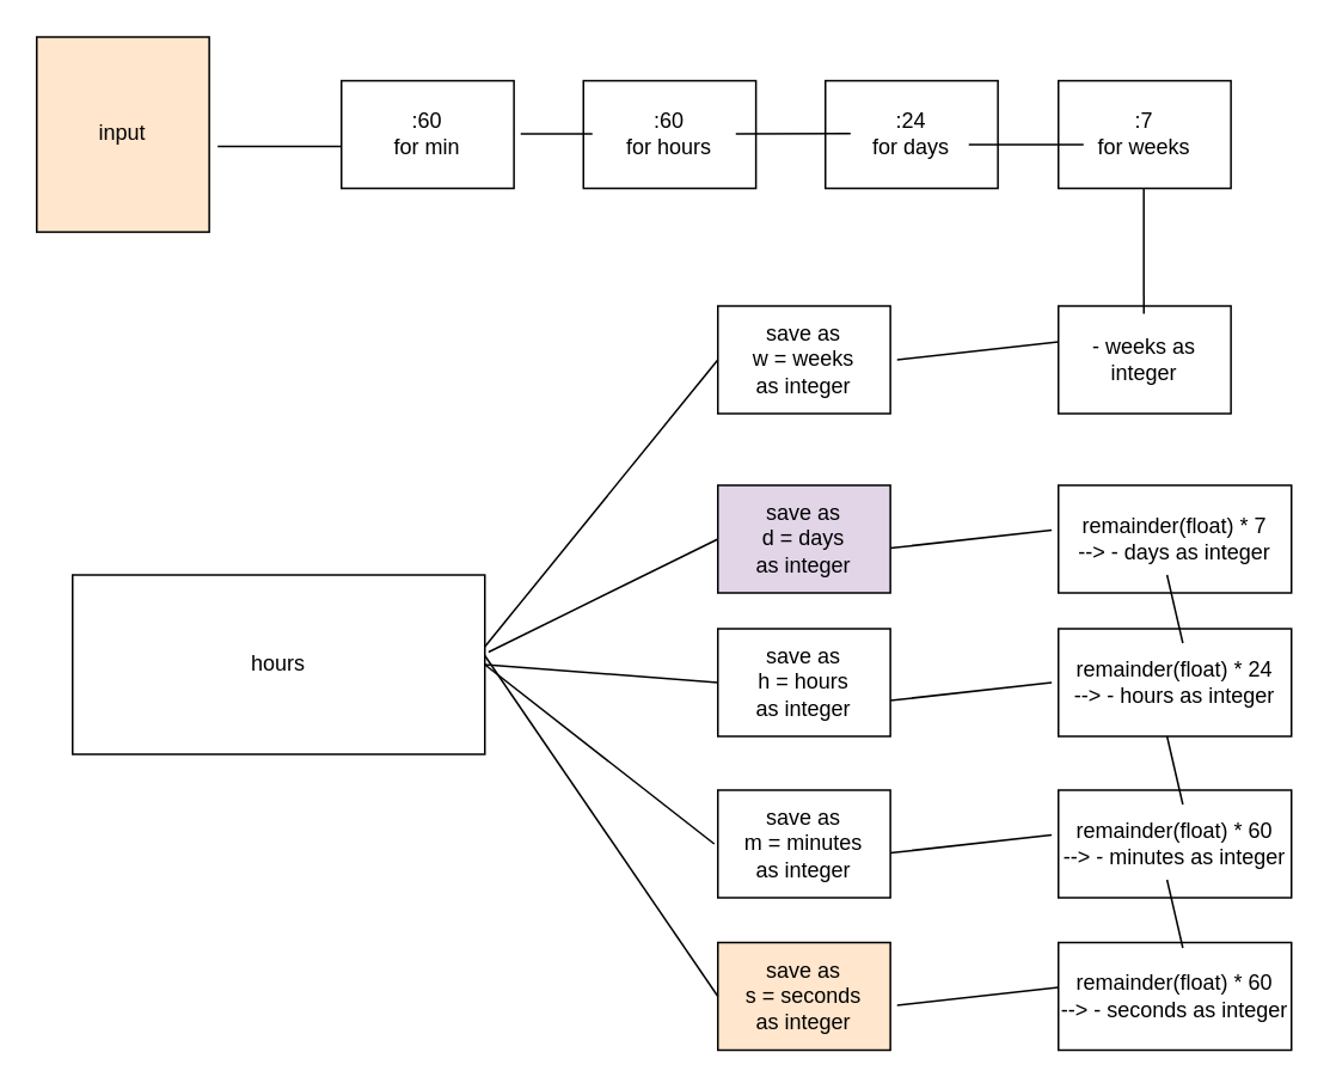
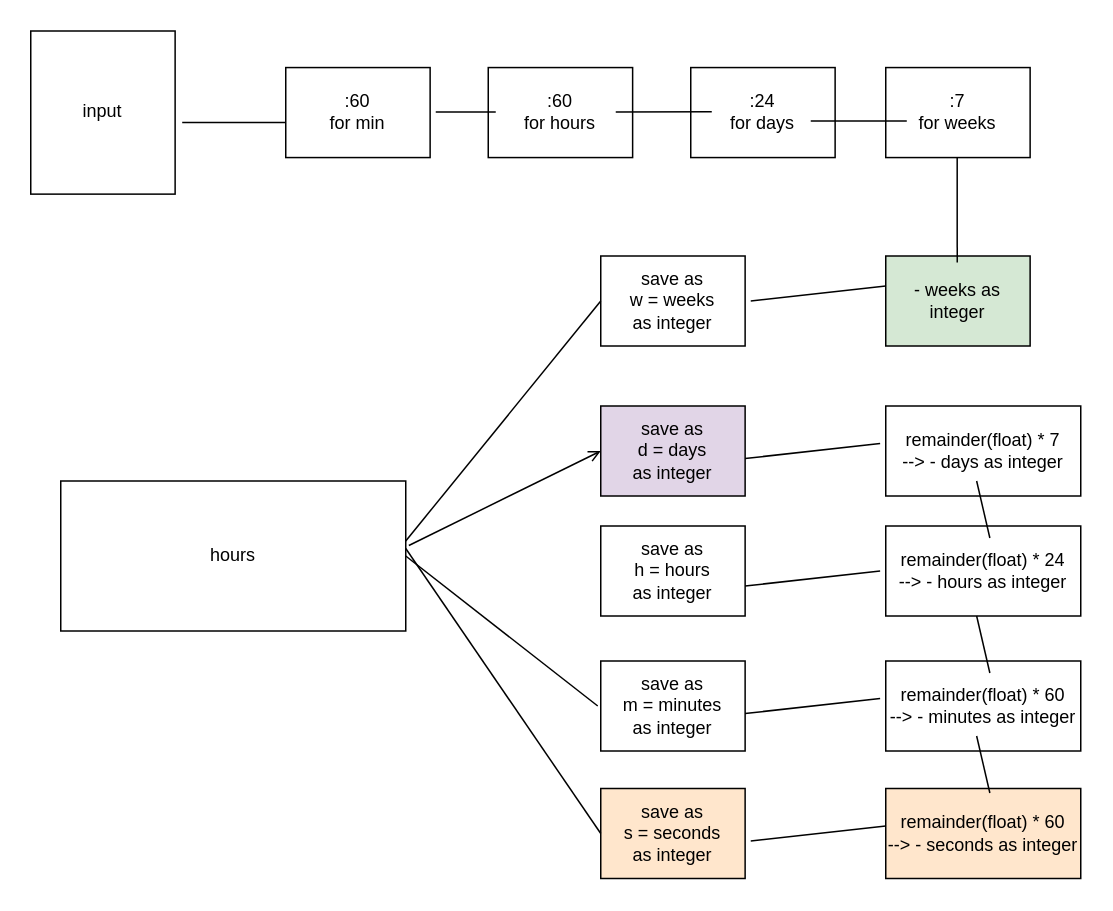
- <mxCell id="2" value="input&lt;br&gt;" style="rounded=0;whiteSpace=wrap;html=1;rotation=0;fillColor=#ffe6cc;" vertex="1" parent="1"><mxGeometry x="20" y="20" width="96.25" height="108.75" as="geometry" /></mxCell>
+ <mxCell id="2" value="input&lt;br&gt;" style="rounded=0;whiteSpace=wrap;html=1;rotation=0;" vertex="1" parent="1"><mxGeometry x="20" y="20" width="96.25" height="108.75" as="geometry" /></mxCell>
- <mxCell id="7" value="- weeks as&lt;br&gt;integer" style="rounded=0;whiteSpace=wrap;html=1;rotation=0;" vertex="1" parent="1"><mxGeometry x="590" y="170" width="96.25" height="60" as="geometry" /></mxCell>
+ <mxCell id="7" value="- weeks as&lt;br&gt;integer" style="rounded=0;whiteSpace=wrap;html=1;rotation=0;fillColor=#d5e8d4;" vertex="1" parent="1"><mxGeometry x="590" y="170" width="96.25" height="60" as="geometry" /></mxCell>
- <mxCell id="29" value="" style="endArrow=none;html=1;entryX=0;entryY=0.5;entryDx=0;entryDy=0;exitX=1.009;exitY=0.43;exitDx=0;exitDy=0;exitPerimeter=0;" edge="1" parent="1" source="22" target="10"><mxGeometry width="50" height="50" relative="1" as="geometry"><mxPoint x="270" y="380" as="sourcePoint" /><mxPoint x="400" y="220" as="targetPoint" /></mxGeometry></mxCell>
+ <mxCell id="29" value="" style="endArrow=open;html=1;entryX=0;entryY=0.5;entryDx=0;entryDy=0;exitX=1.009;exitY=0.43;exitDx=0;exitDy=0;exitPerimeter=0;" edge="1" parent="1" source="22" target="10"><mxGeometry width="50" height="50" relative="1" as="geometry"><mxPoint x="270" y="380" as="sourcePoint" /><mxPoint x="400" y="220" as="targetPoint" /></mxGeometry></mxCell>
- <mxCell id="31" value="" style="endArrow=none;html=1;exitX=1;exitY=0.5;exitDx=0;exitDy=0;entryX=0;entryY=0.5;entryDx=0;entryDy=0;" edge="1" parent="1" source="22" target="12"><mxGeometry width="50" height="50" relative="1" as="geometry"><mxPoint x="280" y="380" as="sourcePoint" /><mxPoint x="408" y="480" as="targetPoint" /></mxGeometry></mxCell>
- <mxCell id="15" value="remainder(float) * 60&lt;br&gt;--&amp;gt; - seconds as integer" style="rounded=0;whiteSpace=wrap;html=1;rotation=0;" vertex="1" parent="1"><mxGeometry x="590" y="525" width="130" height="60" as="geometry" /></mxCell>
+ <mxCell id="15" value="remainder(float) * 60&lt;br&gt;--&amp;gt; - seconds as integer" style="rounded=0;whiteSpace=wrap;html=1;rotation=0;fillColor=#ffe6cc;" vertex="1" parent="1"><mxGeometry x="590" y="525" width="130" height="60" as="geometry" /></mxCell>
